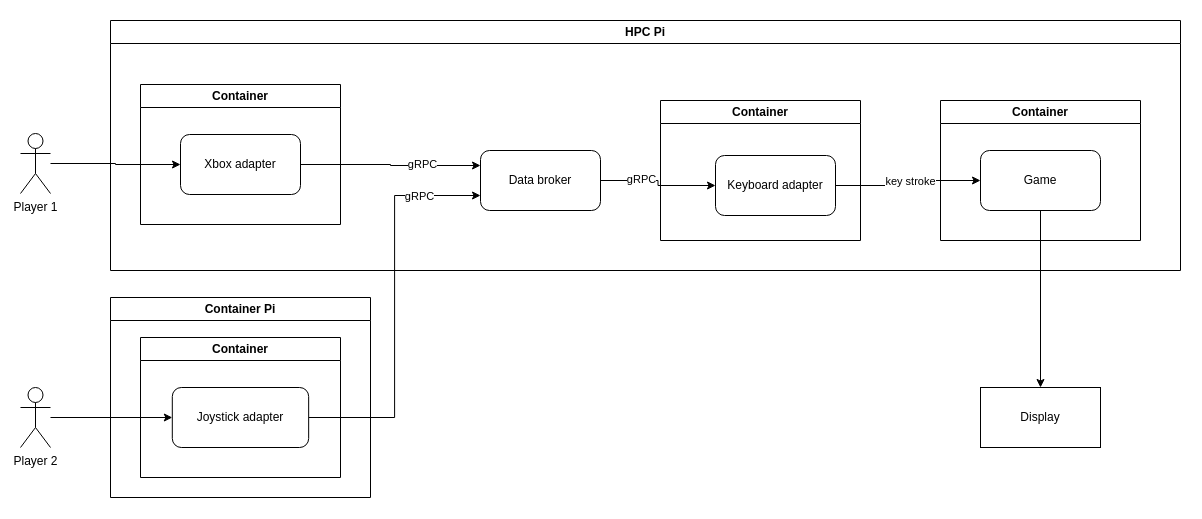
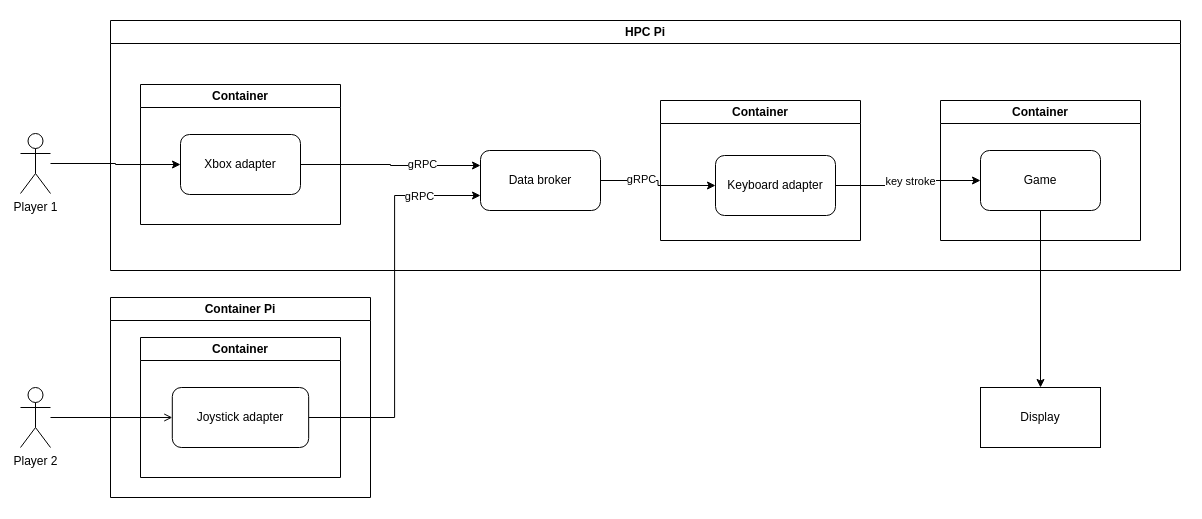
- <mxCell id="4" style="edgeStyle=orthogonalEdgeStyle;rounded=0;orthogonalLoop=1;jettySize=auto;html=1;entryX=0;entryY=0.5;entryDx=0;entryDy=0;" edge="1" parent="1" source="5" target="24"><mxGeometry relative="1" as="geometry" /></mxCell>
+ <mxCell id="4" style="edgeStyle=orthogonalEdgeStyle;rounded=0;orthogonalLoop=1;jettySize=auto;html=1;entryX=0;entryY=0.5;entryDx=0;entryDy=0;endArrow=open;" edge="1" parent="1" source="5" target="24"><mxGeometry relative="1" as="geometry" /></mxCell>
